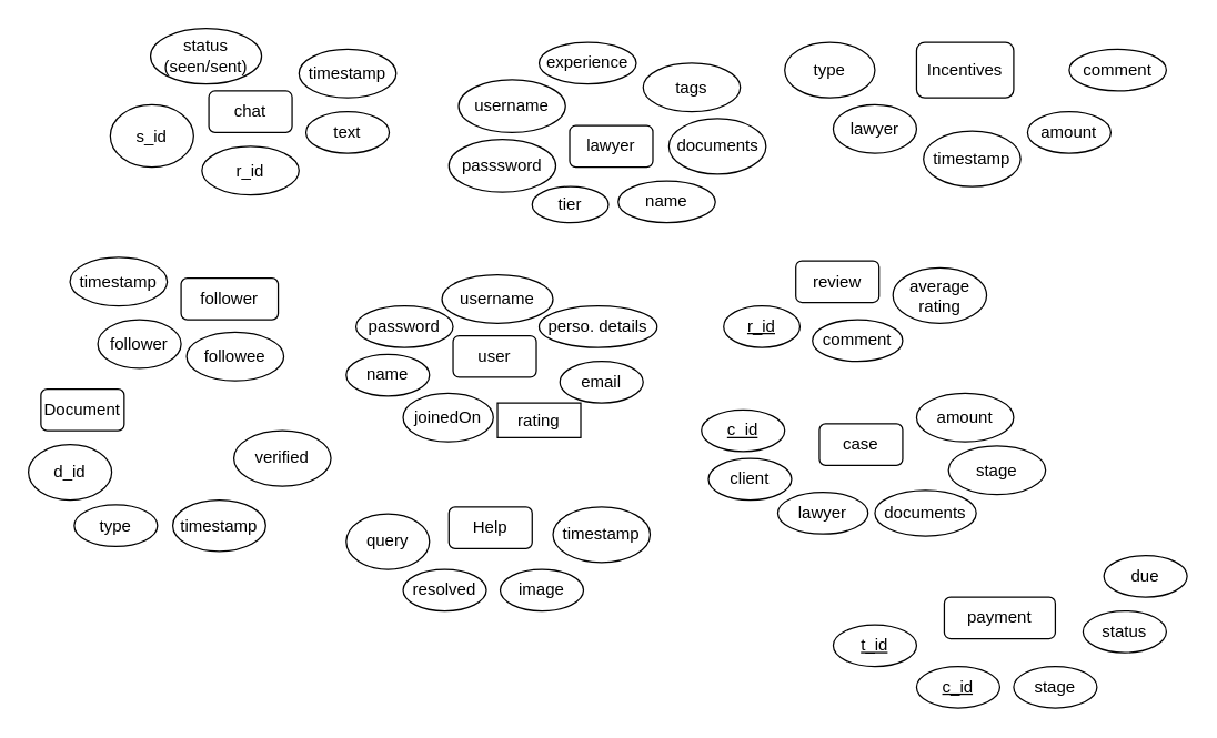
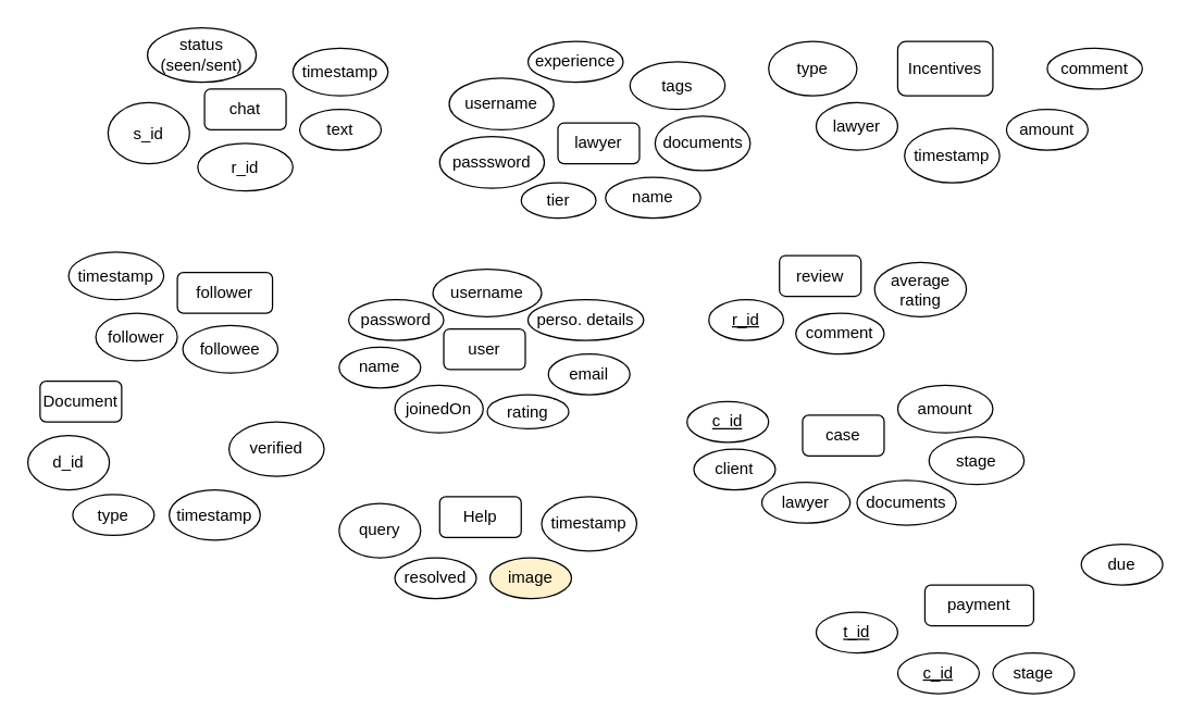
- <mxCell id="39" value="rating" style="whiteSpace=wrap;html=1;rounded=0;" vertex="1" parent="1"><mxGeometry x="358" y="290" width="60" height="25" as="geometry" /></mxCell>
+ <mxCell id="39" value="rating" style="ellipse;whiteSpace=wrap;html=1;" vertex="1" parent="1"><mxGeometry x="358" y="290" width="60" height="25" as="geometry" /></mxCell>
- <mxCell id="15" value="image" style="ellipse;whiteSpace=wrap;html=1;" vertex="1" parent="1"><mxGeometry x="360" y="410" width="60" height="30" as="geometry" /></mxCell>
+ <mxCell id="15" value="image" style="ellipse;whiteSpace=wrap;html=1;fillColor=#fff2cc;" vertex="1" parent="1"><mxGeometry x="360" y="410" width="60" height="30" as="geometry" /></mxCell>
- <mxCell id="32" value="status" style="ellipse;whiteSpace=wrap;html=1;" vertex="1" parent="1"><mxGeometry x="780" y="440" width="60" height="30" as="geometry" /></mxCell>
